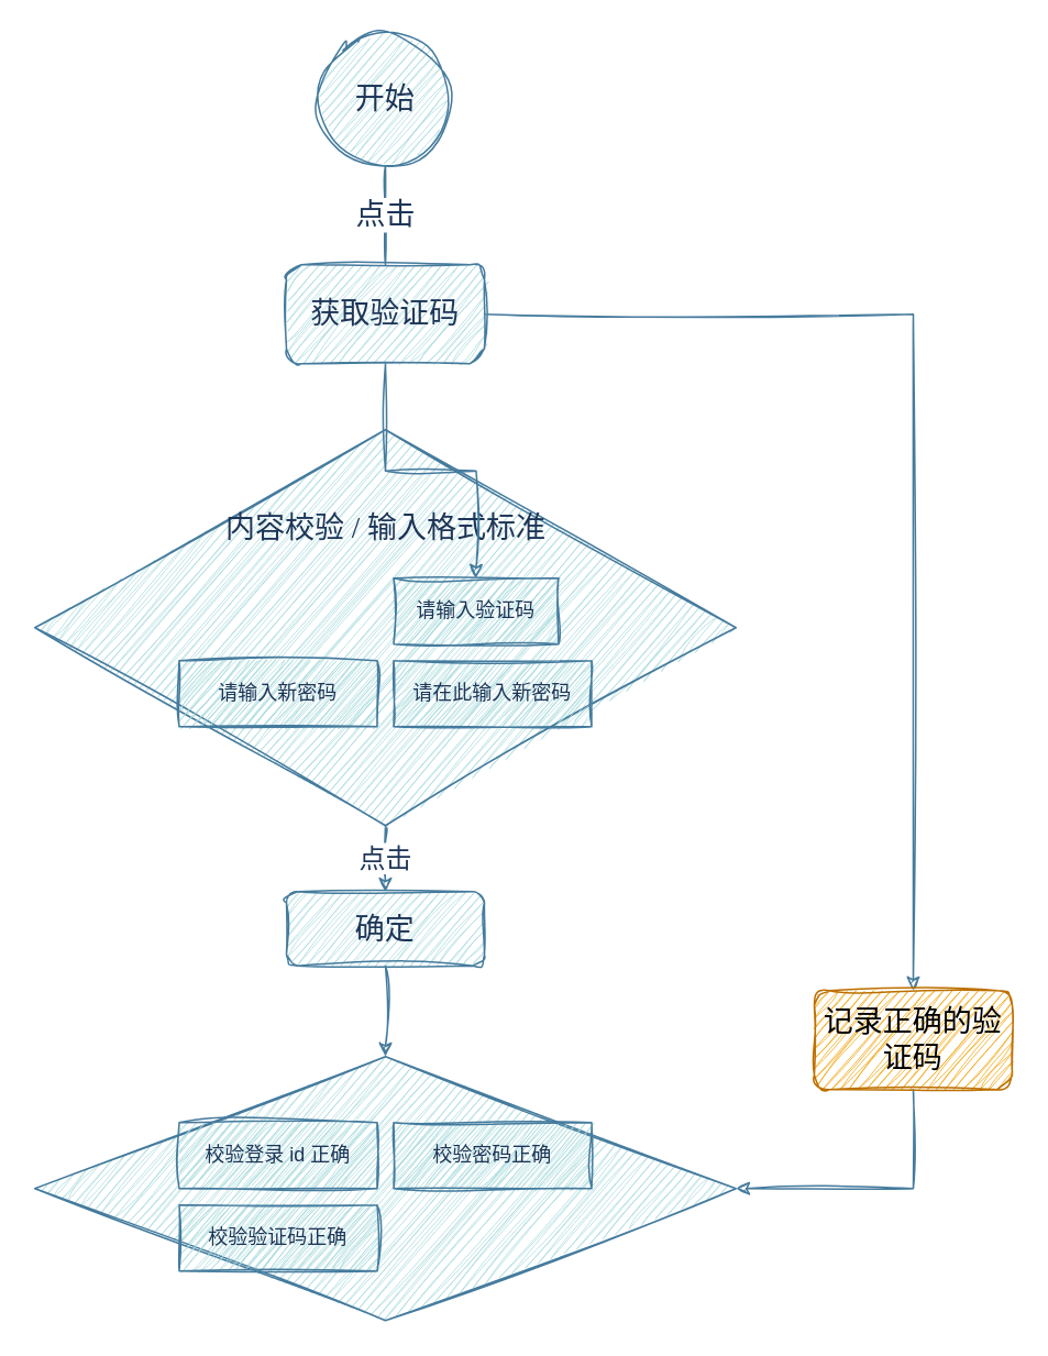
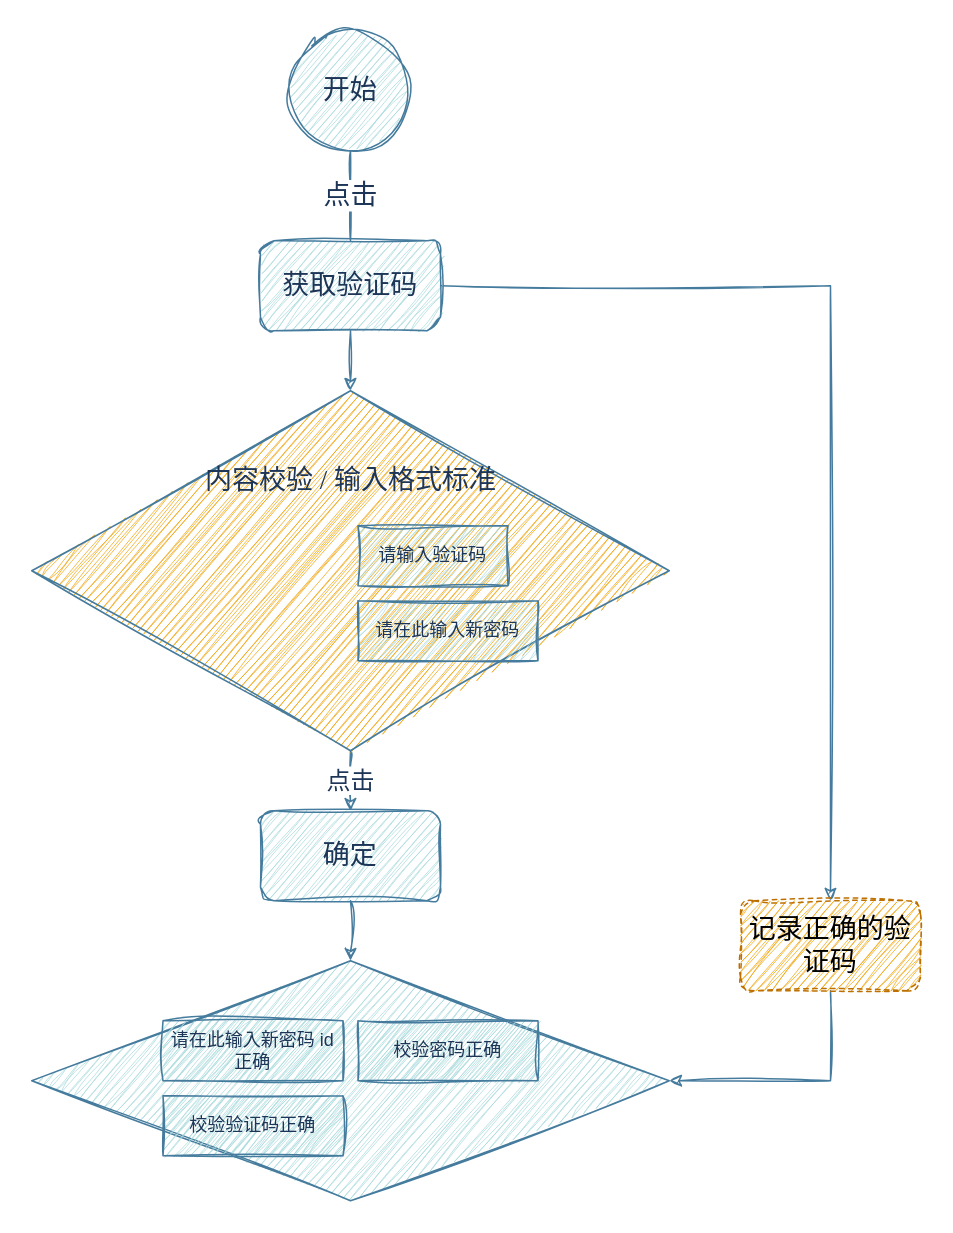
- <mxCell id="11" style="edgeStyle=orthogonalEdgeStyle;rounded=0;sketch=1;hachureGap=4;jiggle=2;curveFitting=1;orthogonalLoop=1;jettySize=auto;html=1;exitX=0.5;exitY=1;exitDx=0;exitDy=0;strokeColor=#457B9D;fontFamily=Architects Daughter;fontSource=https%3A%2F%2Ffonts.googleapis.com%2Fcss%3Ffamily%3DArchitects%2BDaughter;fontSize=16;fontColor=#1D3557;fillColor=#A8DADC;" edge="1" parent="1" source="13" target="6"><mxGeometry relative="1" as="geometry" /></mxCell>
+ <mxCell id="11" style="edgeStyle=orthogonalEdgeStyle;rounded=0;sketch=1;hachureGap=4;jiggle=2;curveFitting=1;orthogonalLoop=1;jettySize=auto;html=1;exitX=0.5;exitY=1;exitDx=0;exitDy=0;entryX=0.5;entryY=0;entryDx=0;entryDy=0;strokeColor=#457B9D;fontFamily=Architects Daughter;fontSource=https%3A%2F%2Ffonts.googleapis.com%2Fcss%3Ffamily%3DArchitects%2BDaughter;fontSize=16;fontColor=#1D3557;fillColor=#A8DADC;" edge="1" parent="1" source="13" target="3"><mxGeometry relative="1" as="geometry" /></mxCell>
- <mxCell id="3" value="&lt;br style=&quot;font-size: 18px;&quot;&gt;&lt;br style=&quot;font-size: 18px;&quot;&gt;内容校验 / 输入格式标准" style="rhombus;whiteSpace=wrap;html=1;sketch=1;hachureGap=4;jiggle=2;curveFitting=1;strokeColor=#457B9D;fontFamily=Architects Daughter;fontSource=https%3A%2F%2Ffonts.googleapis.com%2Fcss%3Ffamily%3DArchitects%2BDaughter;fontSize=18;fontColor=#1D3557;fillColor=#A8DADC;verticalAlign=top;" vertex="1" parent="1"><mxGeometry x="20.5" y="260" width="425" height="240" as="geometry" /></mxCell>
+ <mxCell id="3" value="&lt;br style=&quot;font-size: 18px;&quot;&gt;&lt;br style=&quot;font-size: 18px;&quot;&gt;内容校验 / 输入格式标准" style="rhombus;whiteSpace=wrap;html=1;sketch=1;hachureGap=4;jiggle=2;curveFitting=1;strokeColor=#457B9D;fontFamily=Architects Daughter;fontSource=https%3A%2F%2Ffonts.googleapis.com%2Fcss%3Ffamily%3DArchitects%2BDaughter;fontSize=18;fontColor=#1D3557;fillColor=#f0a30a;verticalAlign=top;" vertex="1" parent="1"><mxGeometry x="20.5" y="260" width="425" height="240" as="geometry" /></mxCell>
- <mxCell id="7" value="请输入新密码" style="rounded=0;whiteSpace=wrap;html=1;sketch=1;curveFitting=1;jiggle=2;labelBackgroundColor=none;fillColor=#A8DADC;strokeColor=#457B9D;fontColor=#1D3557;" vertex="1" parent="1"><mxGeometry x="108" y="400" width="120" height="40" as="geometry" /></mxCell>
- <mxCell id="10" value="确定" style="rounded=1;whiteSpace=wrap;html=1;sketch=1;hachureGap=4;jiggle=2;curveFitting=1;strokeColor=#457B9D;fontFamily=Architects Daughter;fontSource=https%3A%2F%2Ffonts.googleapis.com%2Fcss%3Ffamily%3DArchitects%2BDaughter;fontSize=18;fontColor=#1D3557;fillColor=#A8DADC;" vertex="1" parent="1"><mxGeometry x="173" y="540" width="120" height="45" as="geometry" /></mxCell>
+ <mxCell id="10" value="确定" style="rounded=1;whiteSpace=wrap;html=1;sketch=1;hachureGap=4;jiggle=2;curveFitting=1;strokeColor=#457B9D;fontFamily=Architects Daughter;fontSource=https%3A%2F%2Ffonts.googleapis.com%2Fcss%3Ffamily%3DArchitects%2BDaughter;fontSize=18;fontColor=#1D3557;fillColor=#A8DADC;" vertex="1" parent="1"><mxGeometry x="173" y="540" width="120" height="60" as="geometry" /></mxCell>
- <mxCell id="15" value="记录正确的验证码" style="rounded=1;whiteSpace=wrap;html=1;sketch=1;hachureGap=4;jiggle=2;curveFitting=1;strokeColor=#BD7000;fontFamily=Architects Daughter;fontSource=https%3A%2F%2Ffonts.googleapis.com%2Fcss%3Ffamily%3DArchitects%2BDaughter;fontSize=18;fillColor=#f0a30a;fontColor=#000000;" vertex="1" parent="1"><mxGeometry x="493" y="600" width="120" height="60" as="geometry" /></mxCell>
+ <mxCell id="15" value="记录正确的验证码" style="rounded=1;whiteSpace=wrap;html=1;sketch=1;hachureGap=4;jiggle=2;curveFitting=1;strokeColor=#BD7000;fontFamily=Architects Daughter;fontSource=https%3A%2F%2Ffonts.googleapis.com%2Fcss%3Ffamily%3DArchitects%2BDaughter;fontSize=18;fillColor=#f0a30a;fontColor=#000000;dashed=1;" vertex="1" parent="1"><mxGeometry x="493" y="600" width="120" height="60" as="geometry" /></mxCell>
- <mxCell id="18" value="校验登录 id 正确" style="rounded=0;whiteSpace=wrap;html=1;sketch=1;curveFitting=1;jiggle=2;labelBackgroundColor=none;fillColor=#A8DADC;strokeColor=#457B9D;fontColor=#1D3557;" vertex="1" parent="1"><mxGeometry x="108" y="680" width="120" height="40" as="geometry" /></mxCell>
+ <mxCell id="18" value="请在此输入新密码 id 正确" style="rounded=0;whiteSpace=wrap;html=1;sketch=1;curveFitting=1;jiggle=2;labelBackgroundColor=none;fillColor=#A8DADC;strokeColor=#457B9D;fontColor=#1D3557;" vertex="1" parent="1"><mxGeometry x="108" y="680" width="120" height="40" as="geometry" /></mxCell>
